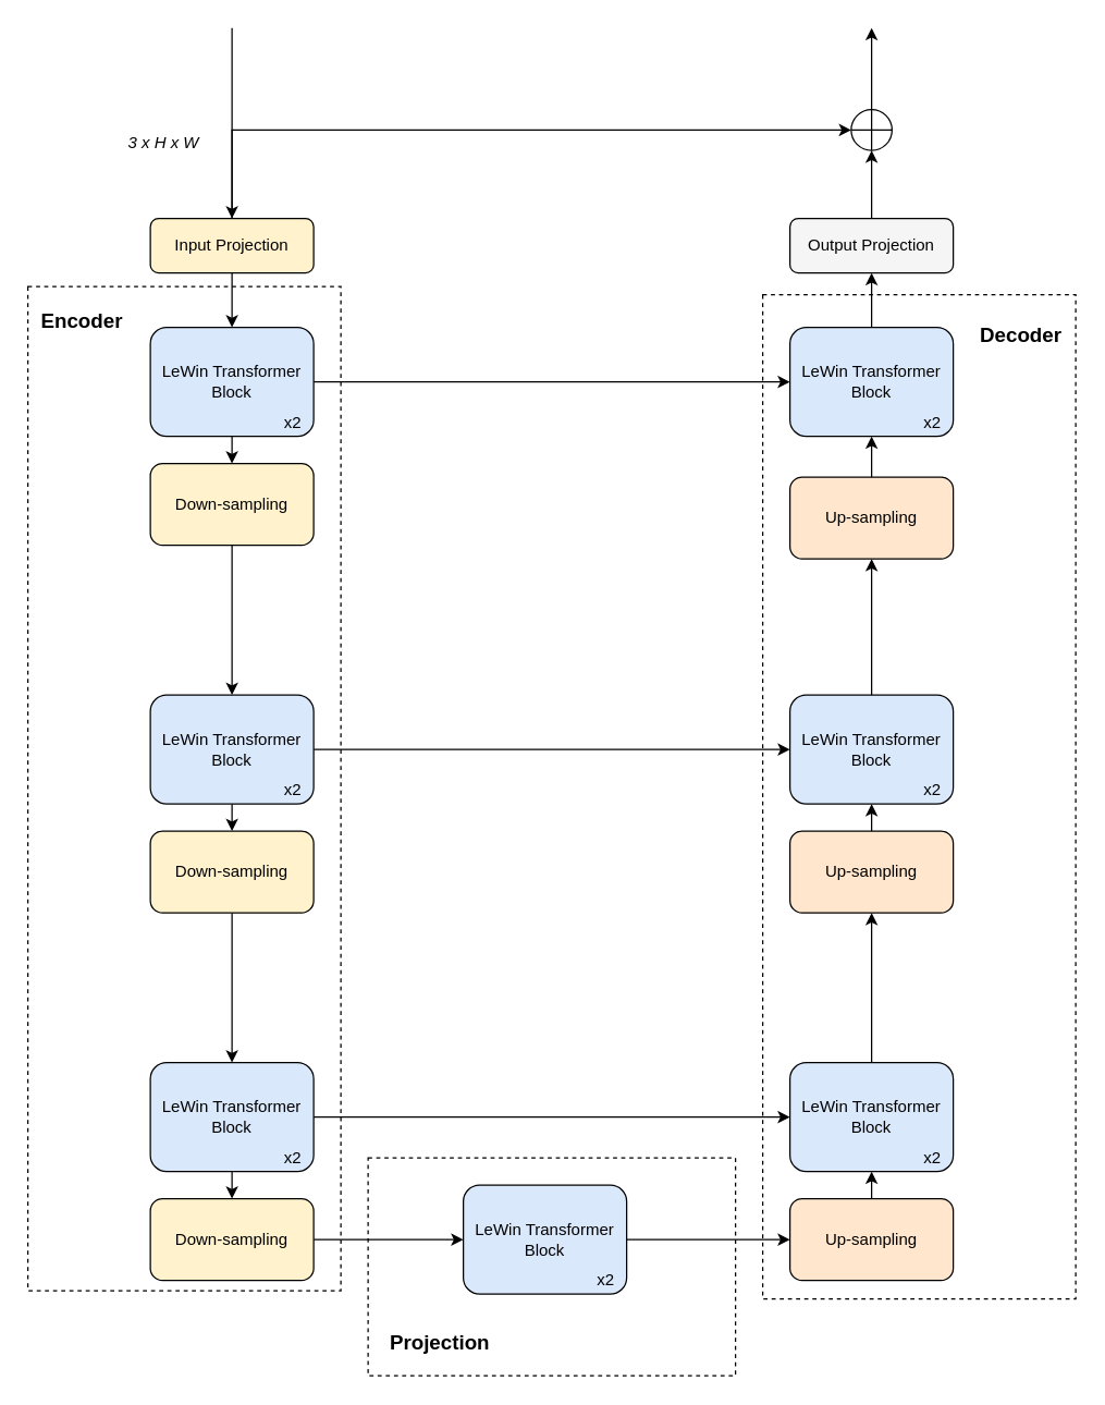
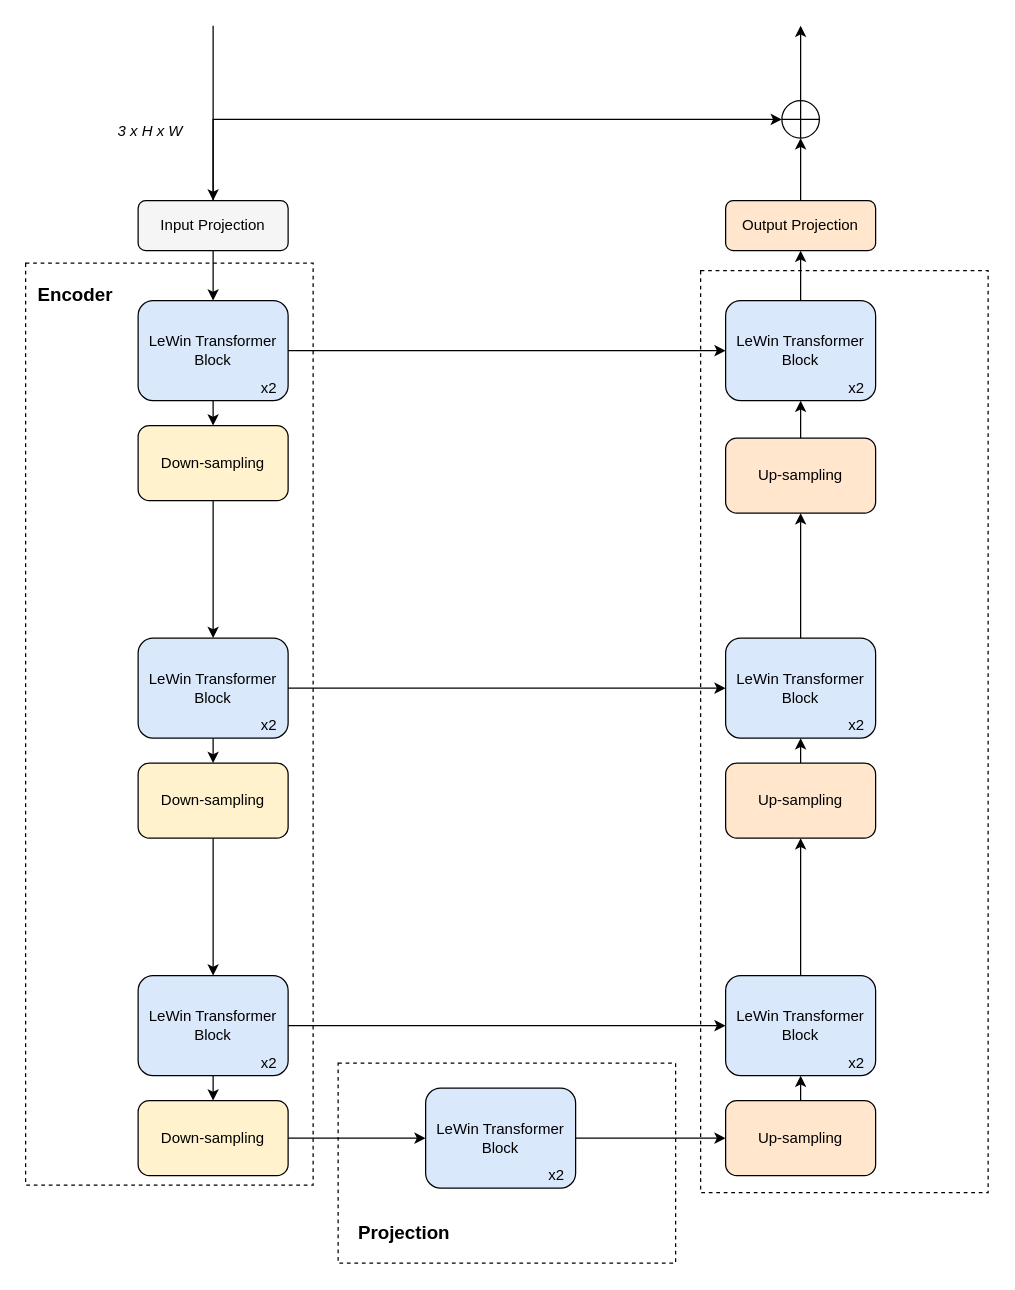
- <mxCell id="8" value="Input Projection" style="rounded=1;whiteSpace=wrap;html=1;fillColor=#fff2cc;strokeColor=default;fontColor=default;shadow=0;glass=0;sketch=0;labelBackgroundColor=none;" vertex="1" parent="1"><mxGeometry x="110" y="160" width="120" height="40" as="geometry" /></mxCell>
+ <mxCell id="8" value="Input Projection" style="rounded=1;whiteSpace=wrap;html=1;fillColor=#f5f5f5;strokeColor=default;fontColor=default;shadow=0;glass=0;sketch=0;labelBackgroundColor=none;" vertex="1" parent="1"><mxGeometry x="110" y="160" width="120" height="40" as="geometry" /></mxCell>
- <mxCell id="43" value="Output Projection" style="rounded=1;whiteSpace=wrap;html=1;fillColor=#f5f5f5;strokeColor=default;fontColor=default;shadow=0;glass=0;sketch=0;labelBackgroundColor=none;" vertex="1" parent="1"><mxGeometry x="580" y="160" width="120" height="40" as="geometry" /></mxCell>
+ <mxCell id="43" value="Output Projection" style="rounded=1;whiteSpace=wrap;html=1;fillColor=#ffe6cc;strokeColor=default;fontColor=default;shadow=0;glass=0;sketch=0;labelBackgroundColor=none;" vertex="1" parent="1"><mxGeometry x="580" y="160" width="120" height="40" as="geometry" /></mxCell>
- <mxCell id="51" value="&lt;b&gt;&lt;font style=&quot;font-size: 15px&quot;&gt;Decoder&lt;/font&gt;&lt;/b&gt;" style="text;html=1;strokeColor=none;fillColor=none;align=center;verticalAlign=middle;whiteSpace=wrap;rounded=0;shadow=0;glass=0;dashed=1;labelBackgroundColor=none;sketch=0;fontColor=default;" vertex="1" parent="1"><mxGeometry x="710" y="220" width="80" height="50" as="geometry" /></mxCell>
